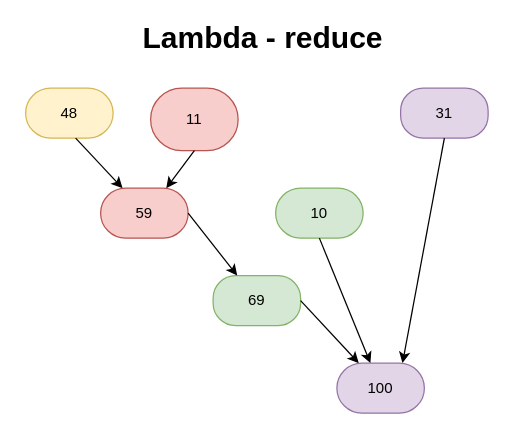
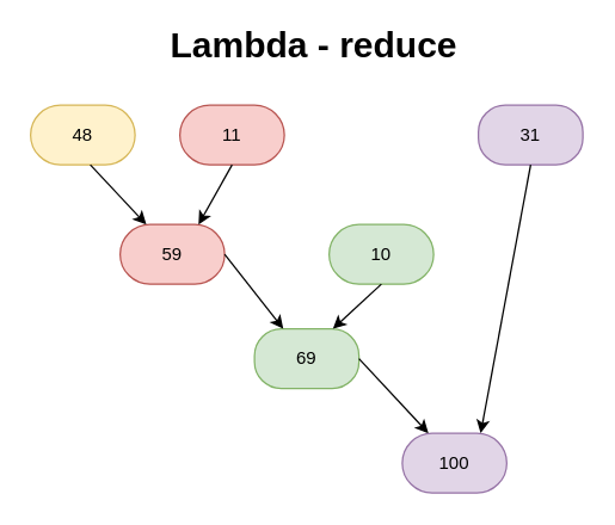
- <mxCell id="3" value="11" style="rounded=1;whiteSpace=wrap;html=1;arcSize=50;fillColor=#f8cecc;strokeColor=#b85450;" vertex="1" parent="1"><mxGeometry x="120" y="70" width="70" height="50" as="geometry" /></mxCell>
+ <mxCell id="3" value="11" style="rounded=1;whiteSpace=wrap;html=1;arcSize=50;fillColor=#f8cecc;strokeColor=#b85450;" vertex="1" parent="1"><mxGeometry x="120" y="70" width="70" height="40" as="geometry" /></mxCell>
- <mxCell id="12" value="" style="endArrow=classic;html=1;exitX=0.5;exitY=1;exitDx=0;exitDy=0;" edge="1" parent="1" source="4" target="8"><mxGeometry width="50" height="50" relative="1" as="geometry"><mxPoint x="280" y="330" as="sourcePoint" /><mxPoint x="330" y="280" as="targetPoint" /></mxGeometry></mxCell>
+ <mxCell id="12" value="" style="endArrow=classic;html=1;exitX=0.5;exitY=1;exitDx=0;exitDy=0;entryX=0.75;entryY=0;entryDx=0;entryDy=0;" edge="1" parent="1" source="4" target="7"><mxGeometry width="50" height="50" relative="1" as="geometry"><mxPoint x="280" y="330" as="sourcePoint" /><mxPoint x="330" y="280" as="targetPoint" /></mxGeometry></mxCell>
